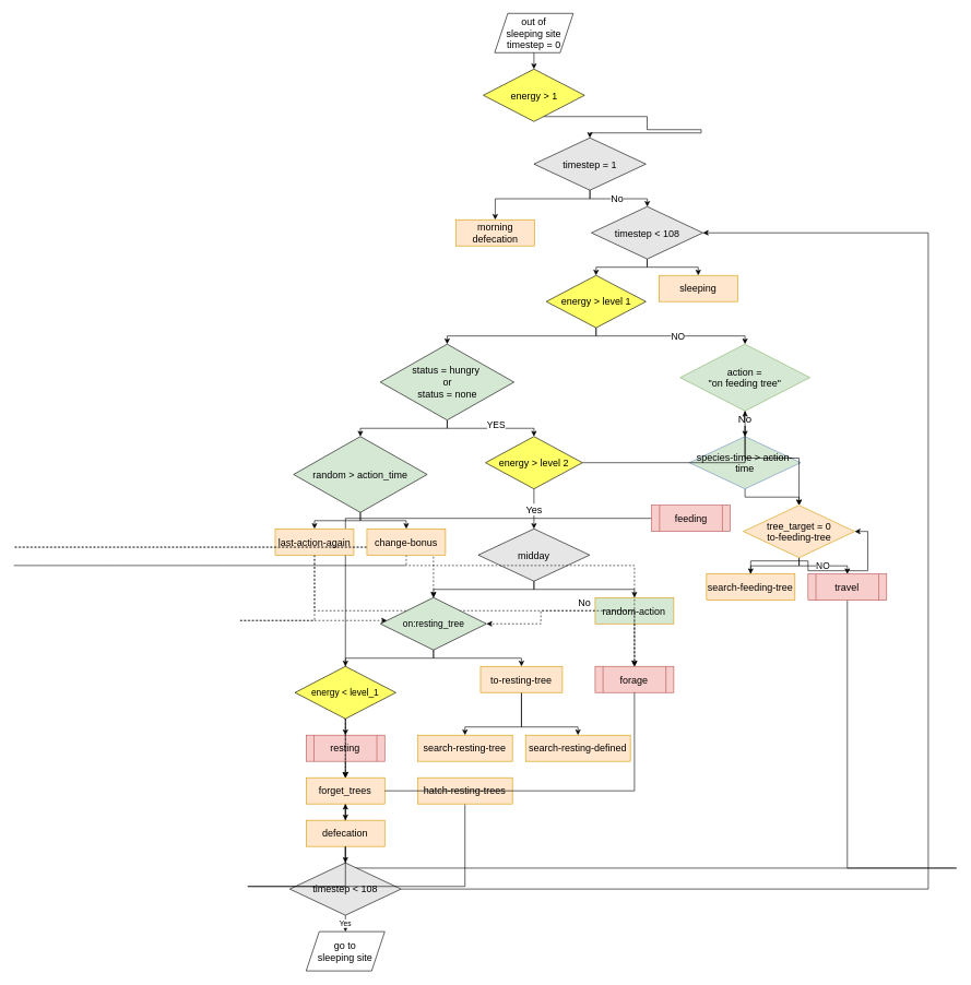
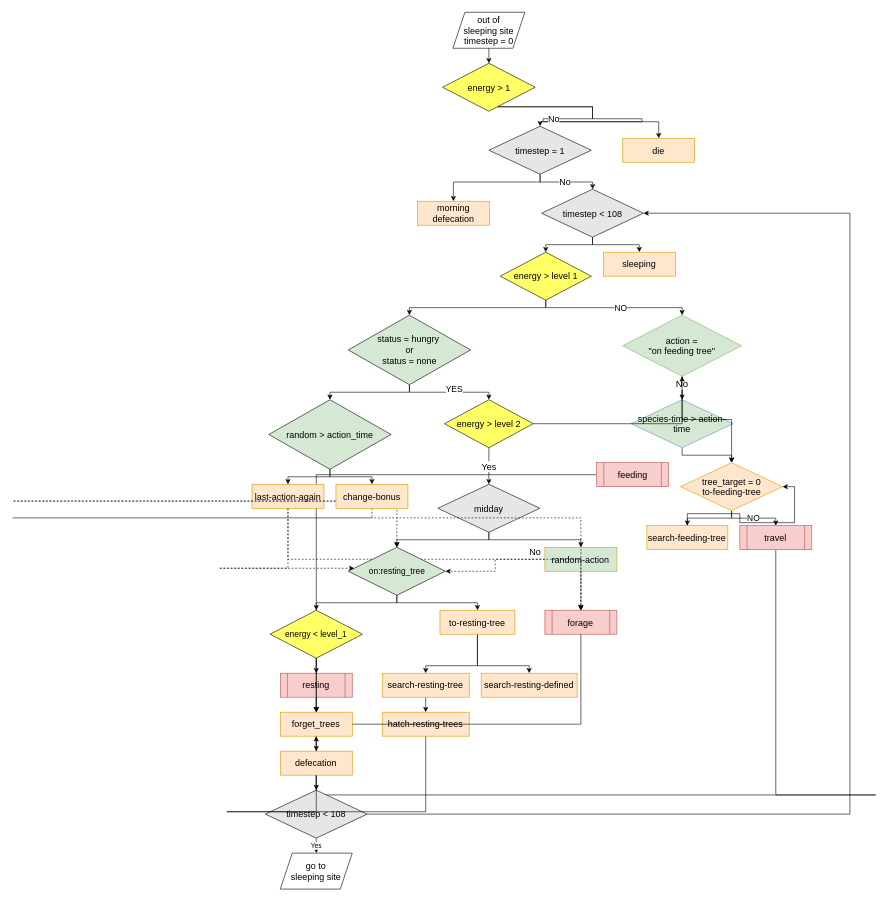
+ <mxCell id="53" value="No" style="endArrow=classic;html=1;rounded=0;entryDx=0;entryDy=0;fontSize=15;exitDx=0;exitDy=0;edgeStyle=orthogonalEdgeStyle;" parent="1" source="55" target="54" edge="1"><mxGeometry width="50" height="50" relative="1" as="geometry"><mxPoint x="1019" y="-99" as="sourcePoint" /><mxPoint x="944" y="-109" as="targetPoint" /><Array as="points"><mxPoint x="986.844" y="177.5" /><mxPoint x="986.844" y="197.5" /><mxPoint x="904.344" y="197.5" /><mxPoint x="904.344" y="202.5" /></Array></mxGeometry></mxCell>
+ <mxCell id="54" value="die" style="rounded=0;whiteSpace=wrap;html=1;fontSize=15;fillColor=#ffe6cc;strokeColor=#d79b00;" parent="1" vertex="1"><mxGeometry x="1037.184" y="230" width="120" height="40" as="geometry" /></mxCell>
+ <mxCell id="46" value="" style="edgeStyle=orthogonalEdgeStyle;rounded=0;orthogonalLoop=1;jettySize=auto;html=1;" parent="1" source="47" target="50" edge="1"><mxGeometry relative="1" as="geometry"><Array as="points"><mxPoint x="708.688" y="1154.5" /><mxPoint x="708.688" y="1179.5" /></Array></mxGeometry></mxCell>
- <mxCell id="76" style="edgeStyle=orthogonalEdgeStyle;rounded=0;orthogonalLoop=1;jettySize=auto;html=1;fontSize=14;dashed=1;" parent="1" source="77" target="58" edge="1"><mxGeometry relative="1" as="geometry"><Array as="points" /></mxGeometry></mxCell>
+ <mxCell id="76" style="edgeStyle=orthogonalEdgeStyle;rounded=0;orthogonalLoop=1;jettySize=auto;html=1;fontSize=14;" parent="1" source="77" target="58" edge="1"><mxGeometry relative="1" as="geometry"><Array as="points" /></mxGeometry></mxCell>
